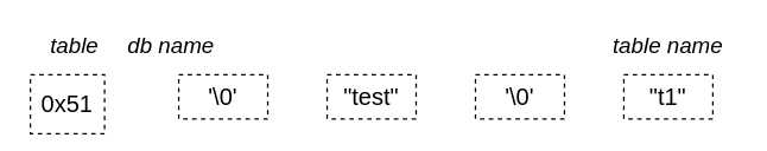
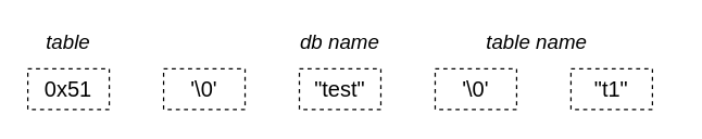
- <mxCell id="8" value="&lt;font size=&quot;1&quot;&gt;&lt;i style=&quot;font-size: 15px&quot;&gt;db name&lt;/i&gt;&lt;/font&gt;" style="text;html=1;strokeColor=none;fillColor=none;align=center;verticalAlign=middle;whiteSpace=wrap;rounded=0;dashed=1;" vertex="1" parent="1"><mxGeometry x="80" y="20" width="70" height="20" as="geometry" /></mxCell>
+ <mxCell id="8" value="&lt;font size=&quot;1&quot;&gt;&lt;i style=&quot;font-size: 15px&quot;&gt;db name&lt;/i&gt;&lt;/font&gt;" style="text;html=1;strokeColor=none;fillColor=none;align=center;verticalAlign=middle;whiteSpace=wrap;rounded=0;dashed=1;" vertex="1" parent="1"><mxGeometry x="215" y="20" width="70" height="20" as="geometry" /></mxCell>
- <mxCell id="9" value="&lt;font size=&quot;1&quot;&gt;&lt;i style=&quot;font-size: 15px&quot;&gt;table name&lt;/i&gt;&lt;/font&gt;" style="text;html=1;strokeColor=none;fillColor=none;align=center;verticalAlign=middle;whiteSpace=wrap;rounded=0;dashed=1;" vertex="1" parent="1"><mxGeometry x="405" y="20" width="90" height="20" as="geometry" /></mxCell>
+ <mxCell id="9" value="&lt;font size=&quot;1&quot;&gt;&lt;i style=&quot;font-size: 15px&quot;&gt;table name&lt;/i&gt;&lt;/font&gt;" style="text;html=1;strokeColor=none;fillColor=none;align=center;verticalAlign=middle;whiteSpace=wrap;rounded=0;dashed=1;" vertex="1" parent="1"><mxGeometry x="350" y="20" width="90" height="20" as="geometry" /></mxCell>
- <mxCell id="2" value="&lt;font style=&quot;font-size: 16px&quot;&gt;0x51&lt;/font&gt;" style="rounded=0;whiteSpace=wrap;html=1;fillColor=none;dashed=1;" vertex="1" parent="1"><mxGeometry x="20" y="50" width="50" height="40" as="geometry" /></mxCell>
+ <mxCell id="2" value="&lt;font style=&quot;font-size: 16px&quot;&gt;0x51&lt;/font&gt;" style="rounded=0;whiteSpace=wrap;html=1;fillColor=none;dashed=1;" vertex="1" parent="1"><mxGeometry x="20" y="50" width="60" height="30" as="geometry" /></mxCell>
